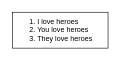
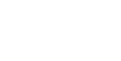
- <mxCell id="2" value="&lt;ol&gt;&lt;li&gt;I love heroes&lt;/li&gt;&lt;li&gt;You love heroes&lt;/li&gt;&lt;li&gt;They love heroes&lt;/li&gt;&lt;/ol&gt;" style="whiteSpace=wrap;html=1;align=left;" parent="1" vertex="1"><mxGeometry x="20" y="20" width="160" height="60" as="geometry" /></mxCell>
